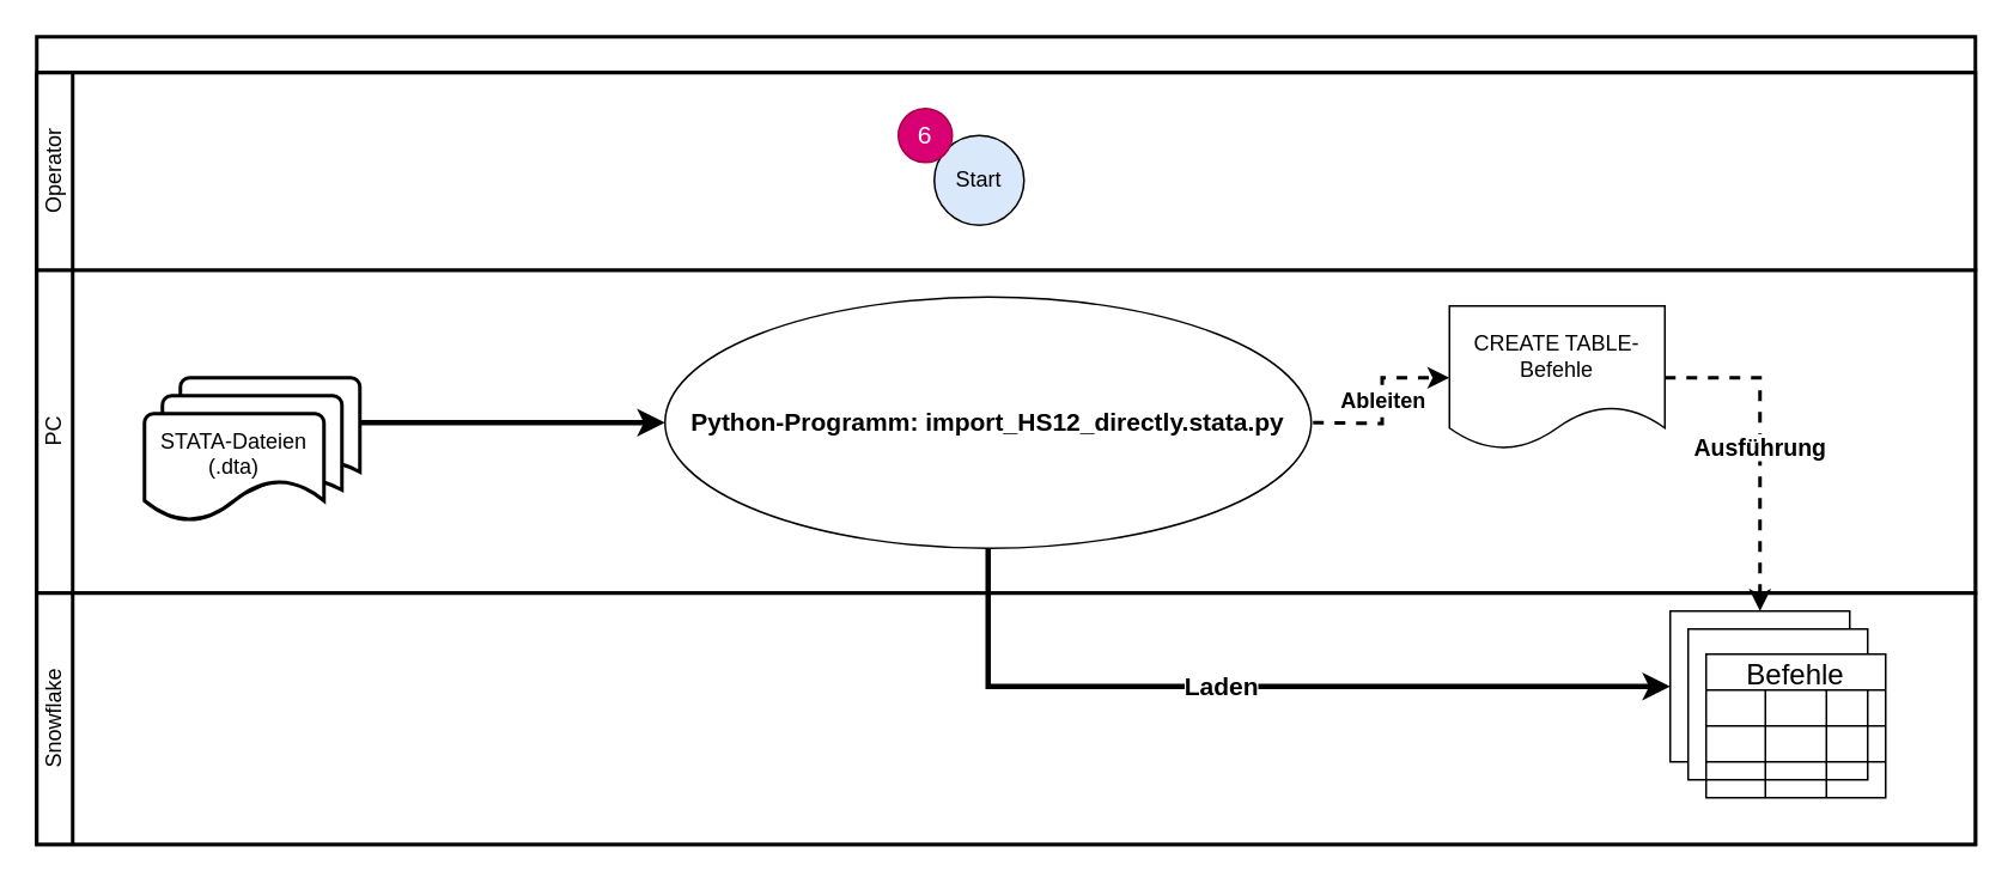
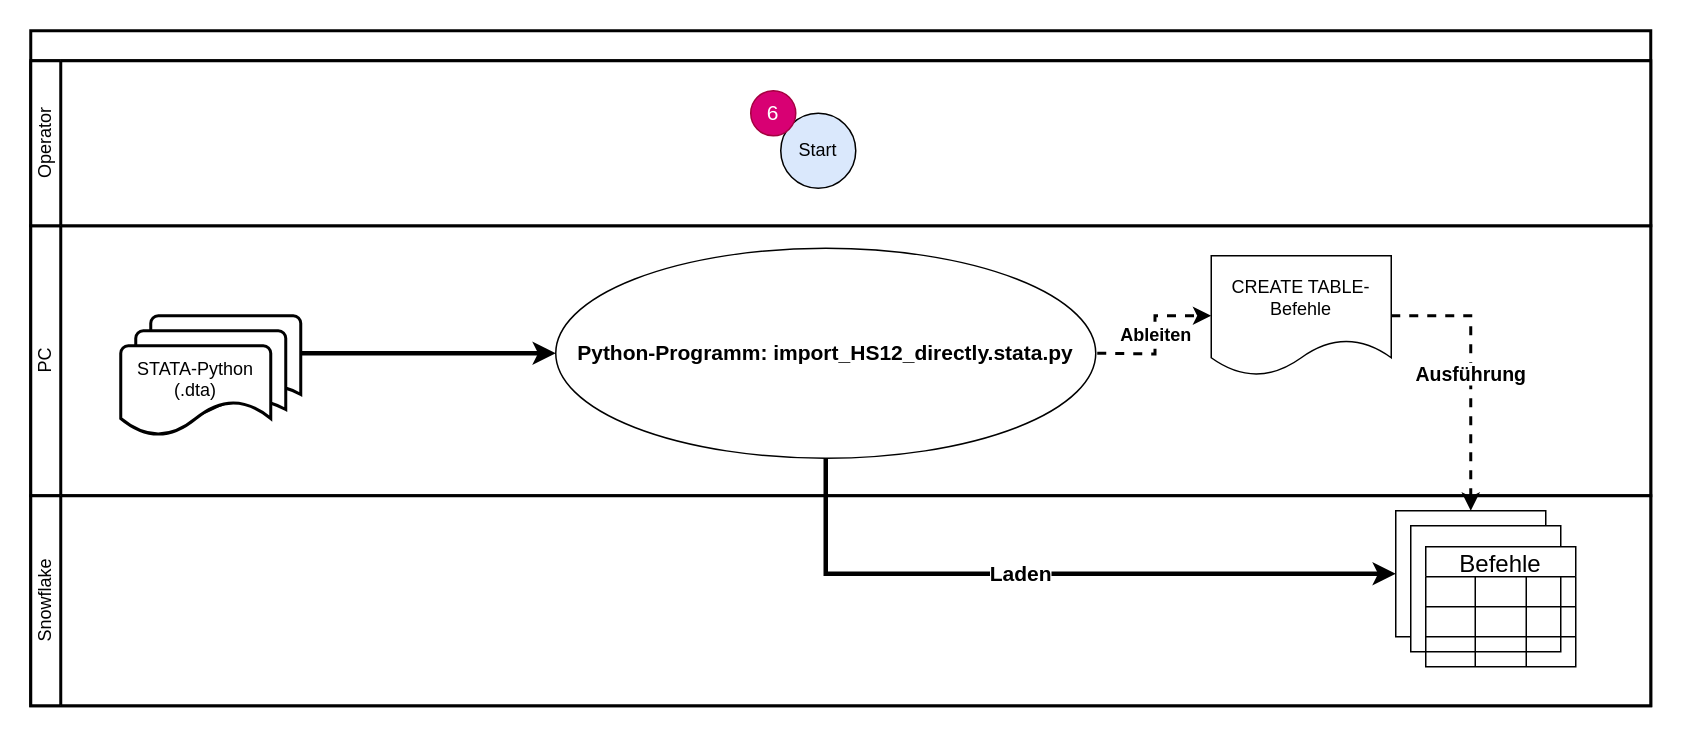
- <mxCell id="7" value="STATA-Dateien&lt;div&gt;(.dta)&lt;div&gt;&lt;br&gt;&lt;/div&gt;&lt;/div&gt;" style="strokeWidth=2;html=1;shape=mxgraph.flowchart.document2;whiteSpace=wrap;size=0.383;" parent="4" vertex="1"><mxGeometry y="20" width="100" height="60" as="geometry" /></mxCell>
+ <mxCell id="7" value="STATA-Python&lt;div&gt;(.dta)&lt;div&gt;&lt;br&gt;&lt;/div&gt;&lt;/div&gt;" style="strokeWidth=2;html=1;shape=mxgraph.flowchart.document2;whiteSpace=wrap;size=0.383;" parent="4" vertex="1"><mxGeometry y="20" width="100" height="60" as="geometry" /></mxCell>
